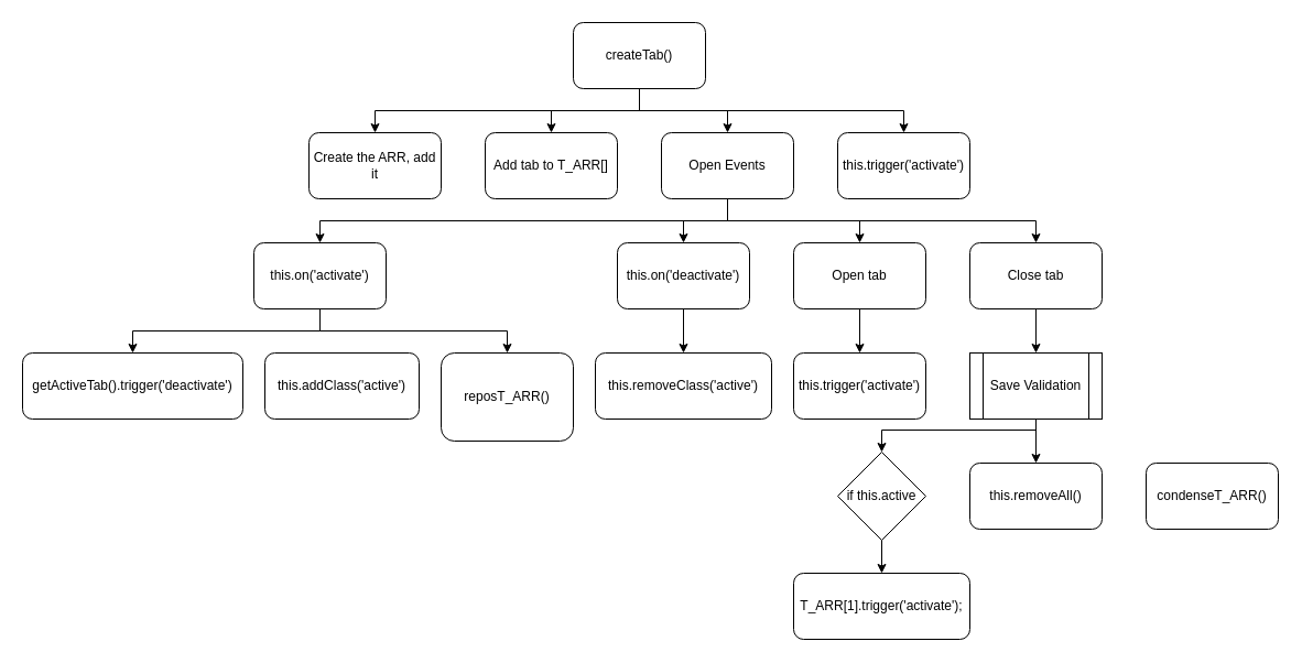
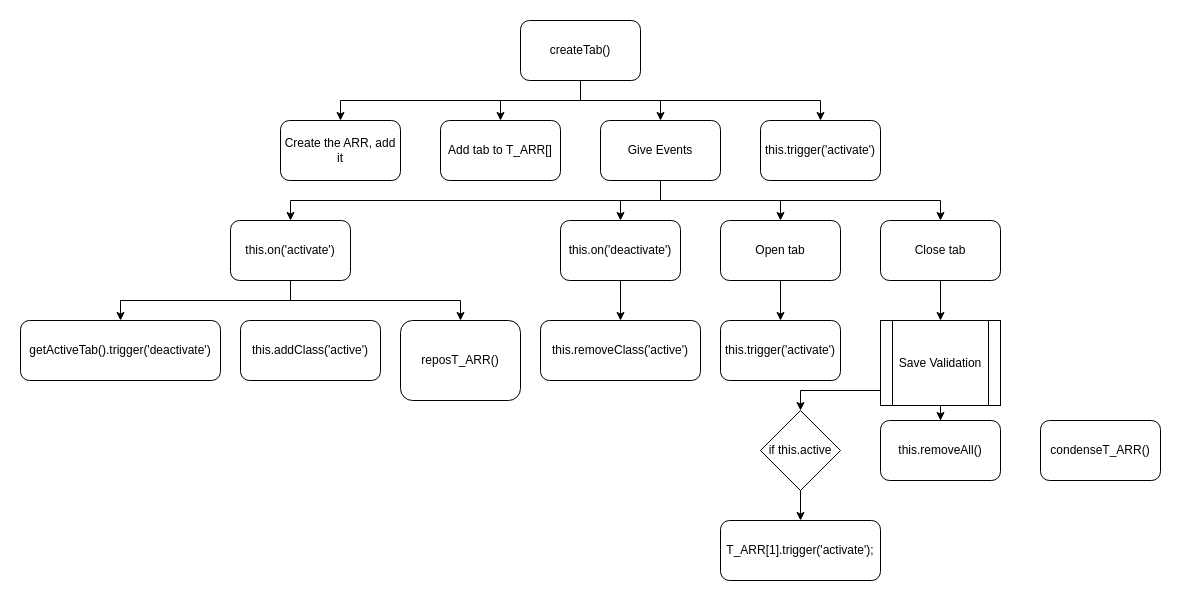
- <mxCell id="13" value="Open Events" style="rounded=1;whiteSpace=wrap;html=1;" parent="1" vertex="1"><mxGeometry x="600" y="120" width="120" height="60" as="geometry" /></mxCell>
+ <mxCell id="13" value="Give Events" style="rounded=1;whiteSpace=wrap;html=1;" parent="1" vertex="1"><mxGeometry x="600" y="120" width="120" height="60" as="geometry" /></mxCell>
- <mxCell id="31" value="Save Validation" style="shape=process;whiteSpace=wrap;html=1;backgroundOutline=1;" parent="1" vertex="1"><mxGeometry x="880" y="320" width="120" height="60" as="geometry" /></mxCell>
+ <mxCell id="31" value="Save Validation" style="shape=process;whiteSpace=wrap;html=1;backgroundOutline=1;" parent="1" vertex="1"><mxGeometry x="880" y="320" width="120" height="85" as="geometry" /></mxCell>
